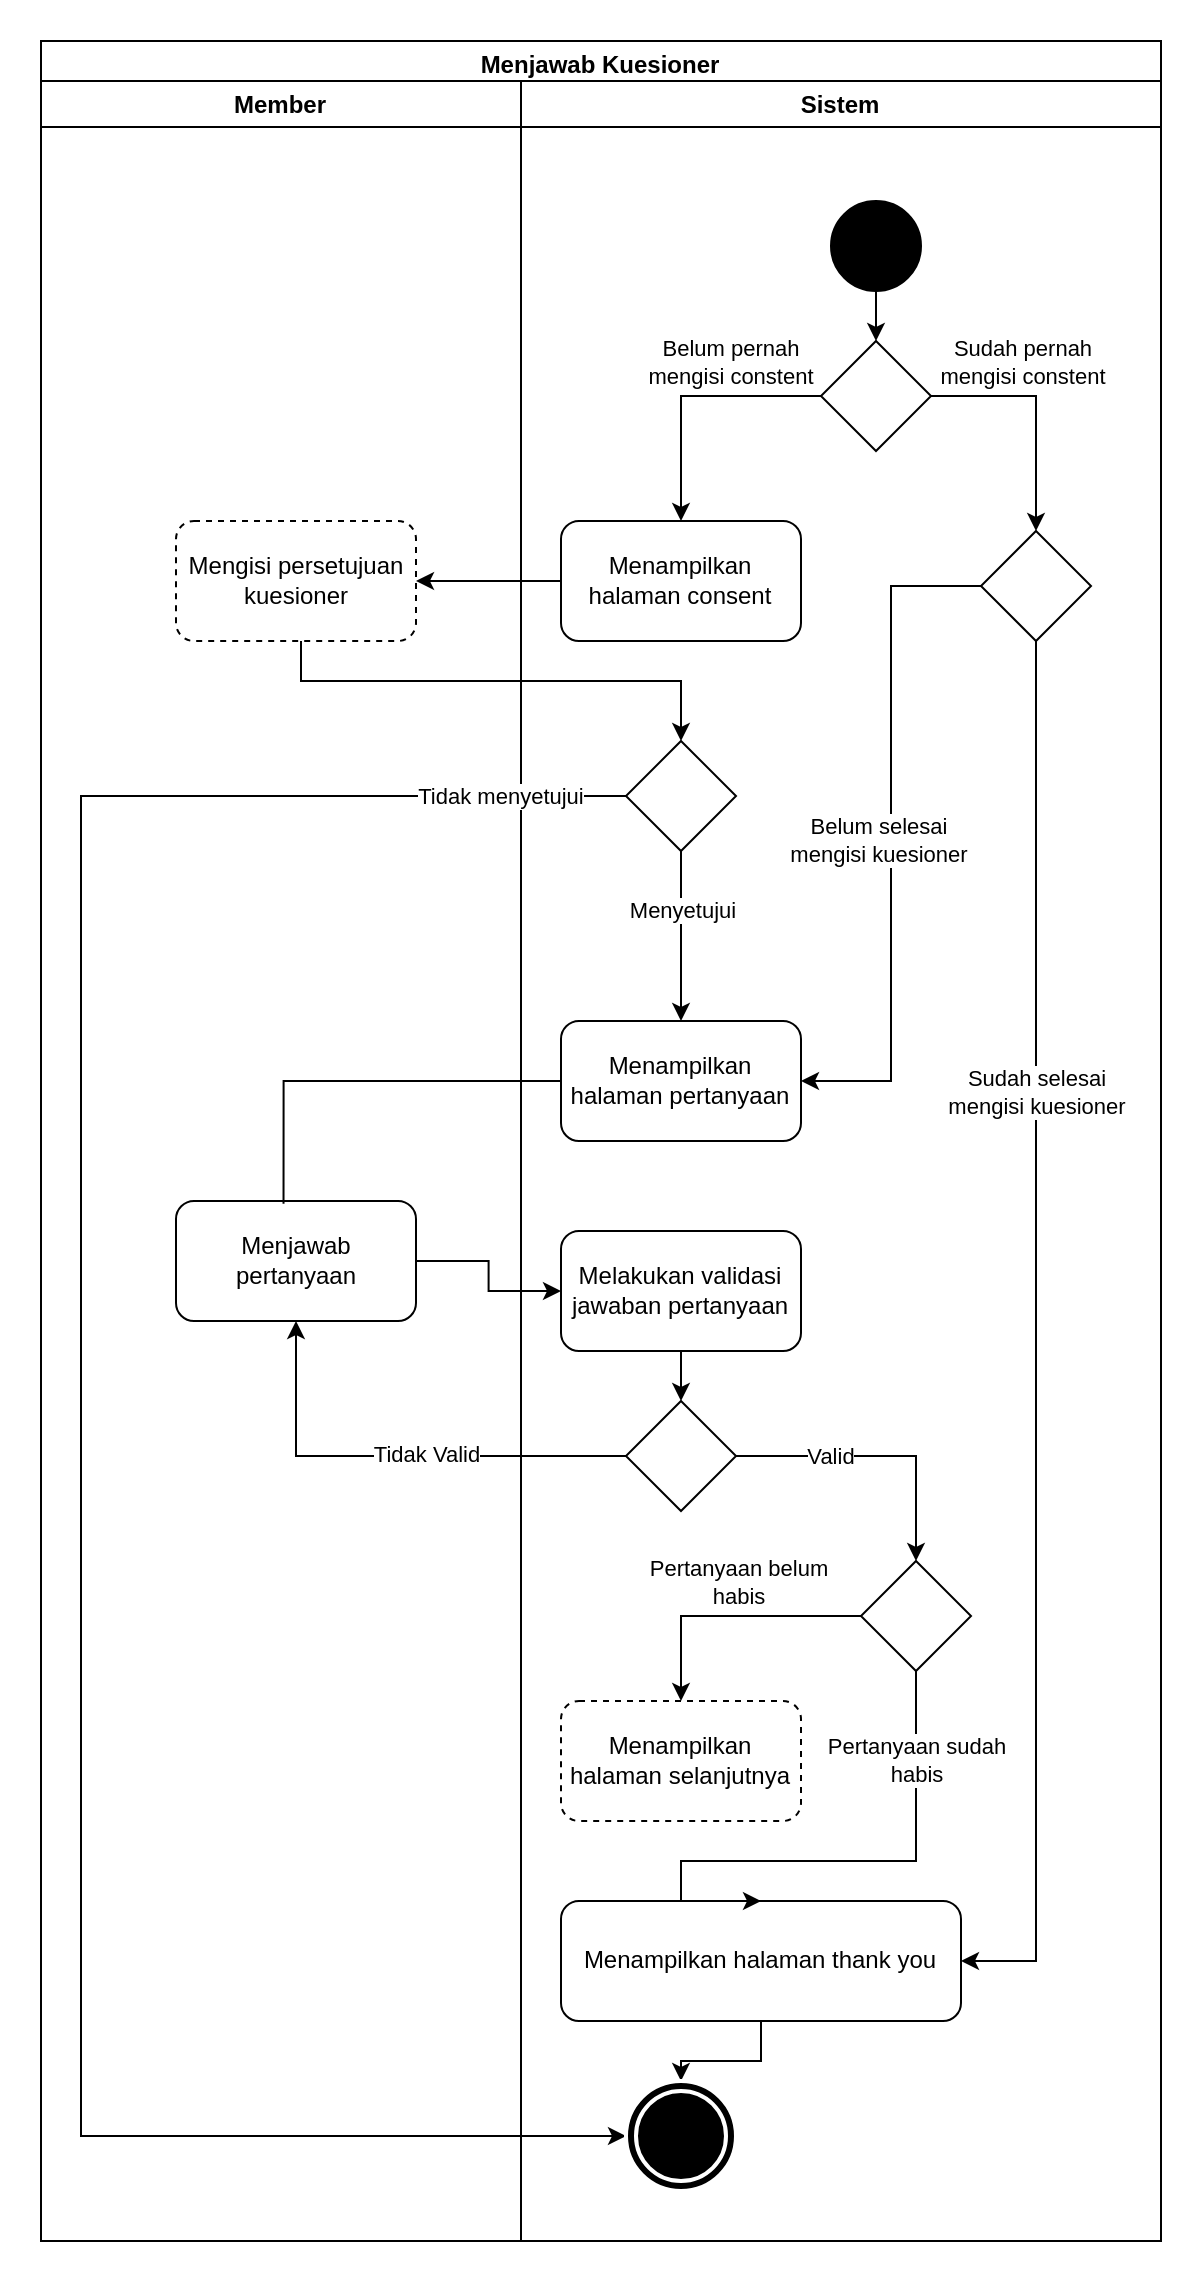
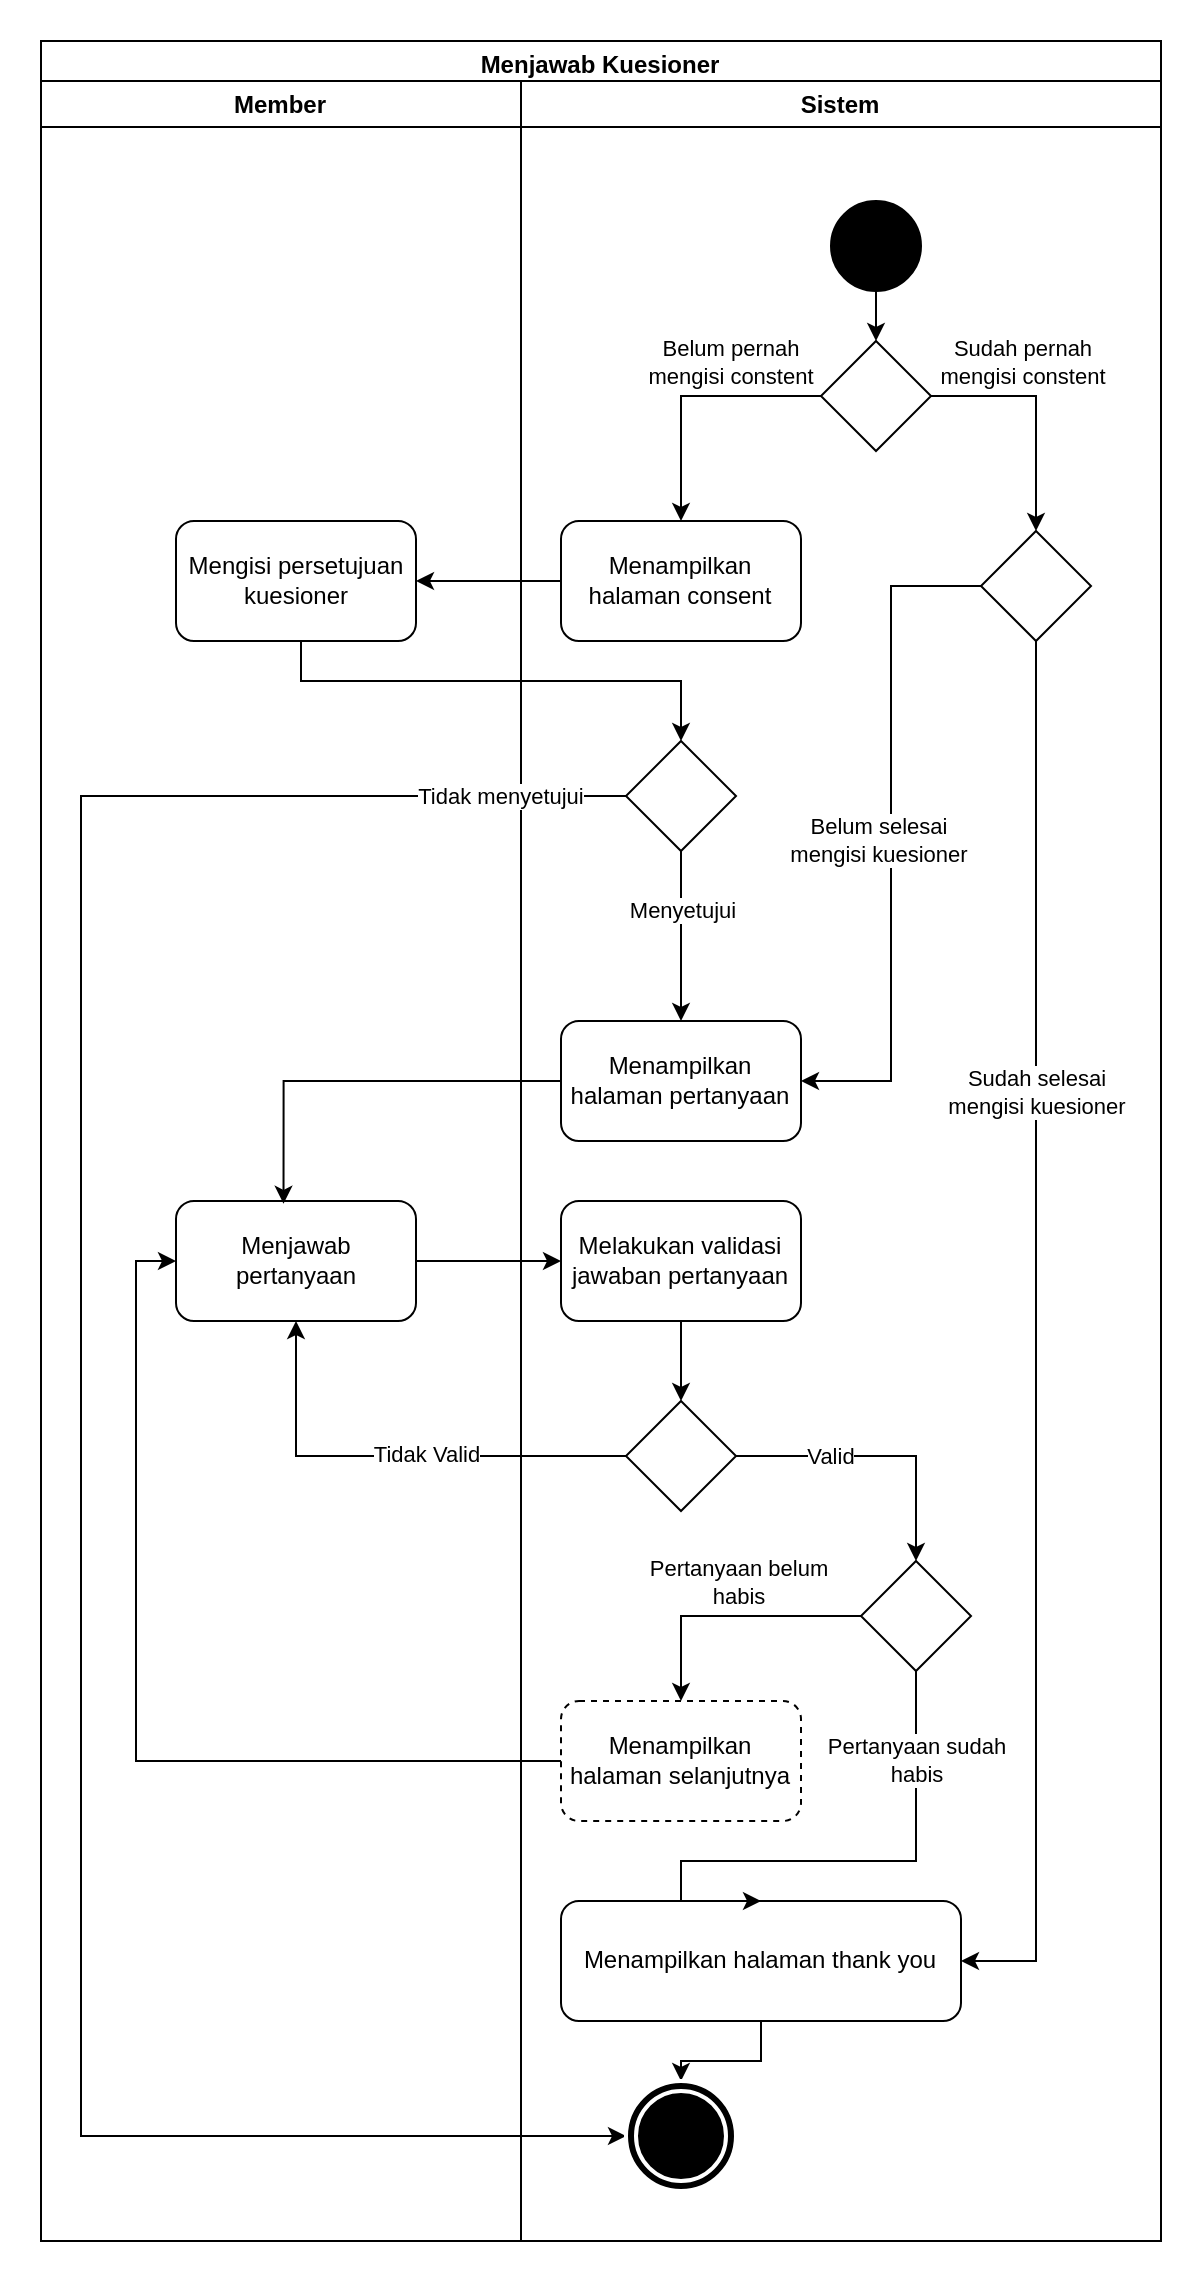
- <mxCell id="5" value="Mengisi persetujuan kuesioner" style="rounded=1;whiteSpace=wrap;html=1;fillColor=none;dashed=1;" parent="3" vertex="1"><mxGeometry x="67.5" y="220" width="120" height="60" as="geometry" /></mxCell>
+ <mxCell id="5" value="Mengisi persetujuan kuesioner" style="rounded=1;whiteSpace=wrap;html=1;fillColor=none;" parent="3" vertex="1"><mxGeometry x="67.5" y="220" width="120" height="60" as="geometry" /></mxCell>
- <mxCell id="41" style="edgeStyle=orthogonalEdgeStyle;rounded=0;orthogonalLoop=1;jettySize=auto;html=1;entryX=0.448;entryY=0.023;entryDx=0;entryDy=0;entryPerimeter=0;endArrow=none;" parent="2" source="34" target="4" edge="1"><mxGeometry relative="1" as="geometry" /></mxCell>
+ <mxCell id="41" style="edgeStyle=orthogonalEdgeStyle;rounded=0;orthogonalLoop=1;jettySize=auto;html=1;entryX=0.448;entryY=0.023;entryDx=0;entryDy=0;entryPerimeter=0;" parent="2" source="34" target="4" edge="1"><mxGeometry relative="1" as="geometry" /></mxCell>
- <mxCell id="20" value="Melakukan validasi jawaban pertanyaan" style="rounded=1;whiteSpace=wrap;html=1;fillColor=none;" parent="6" vertex="1"><mxGeometry x="20" y="575" width="120" height="60" as="geometry" /></mxCell>
+ <mxCell id="20" value="Melakukan validasi jawaban pertanyaan" style="rounded=1;whiteSpace=wrap;html=1;fillColor=none;" parent="6" vertex="1"><mxGeometry x="20" y="560" width="120" height="60" as="geometry" /></mxCell>
+ <mxCell id="45" style="edgeStyle=orthogonalEdgeStyle;rounded=0;orthogonalLoop=1;jettySize=auto;html=1;entryX=0;entryY=0.5;entryDx=0;entryDy=0;" parent="2" source="26" target="4" edge="1"><mxGeometry relative="1" as="geometry" /></mxCell>
